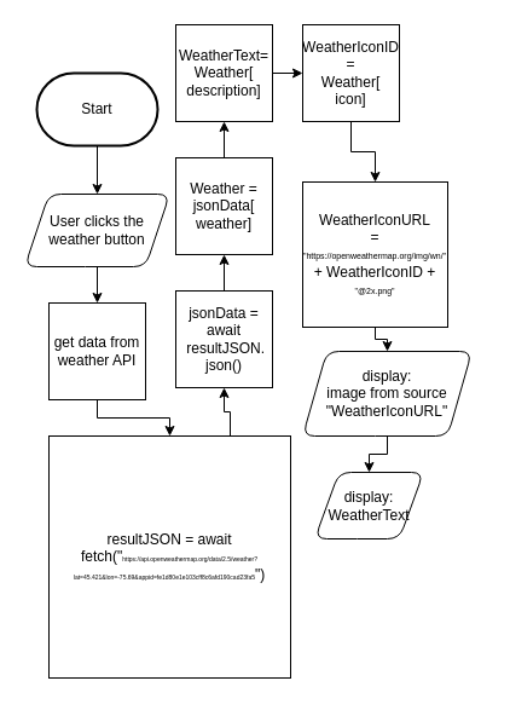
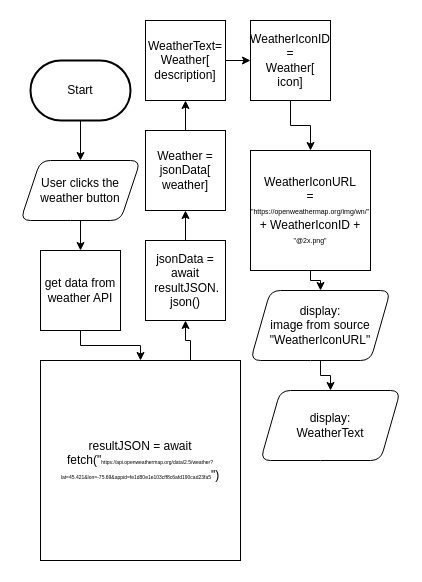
- <mxCell id="23" value="&lt;span style=&quot;font-size: 12px;&quot;&gt;display:&lt;br&gt;&lt;/span&gt;&lt;span style=&quot;font-size: 12px;&quot;&gt;WeatherText&lt;br&gt;&lt;/span&gt;" style="shape=parallelogram;perimeter=parallelogramPerimeter;whiteSpace=wrap;html=1;fixedSize=1;fontSize=7;rounded=1;" vertex="1" parent="1"><mxGeometry x="260" y="390" width="90" height="55" as="geometry" /></mxCell>
+ <mxCell id="23" value="&lt;span style=&quot;font-size: 12px;&quot;&gt;display:&lt;br&gt;&lt;/span&gt;&lt;span style=&quot;font-size: 12px;&quot;&gt;WeatherText&lt;br&gt;&lt;/span&gt;" style="shape=parallelogram;perimeter=parallelogramPerimeter;whiteSpace=wrap;html=1;fixedSize=1;fontSize=7;rounded=1;" vertex="1" parent="1"><mxGeometry x="260" y="390" width="140" height="70" as="geometry" /></mxCell>
